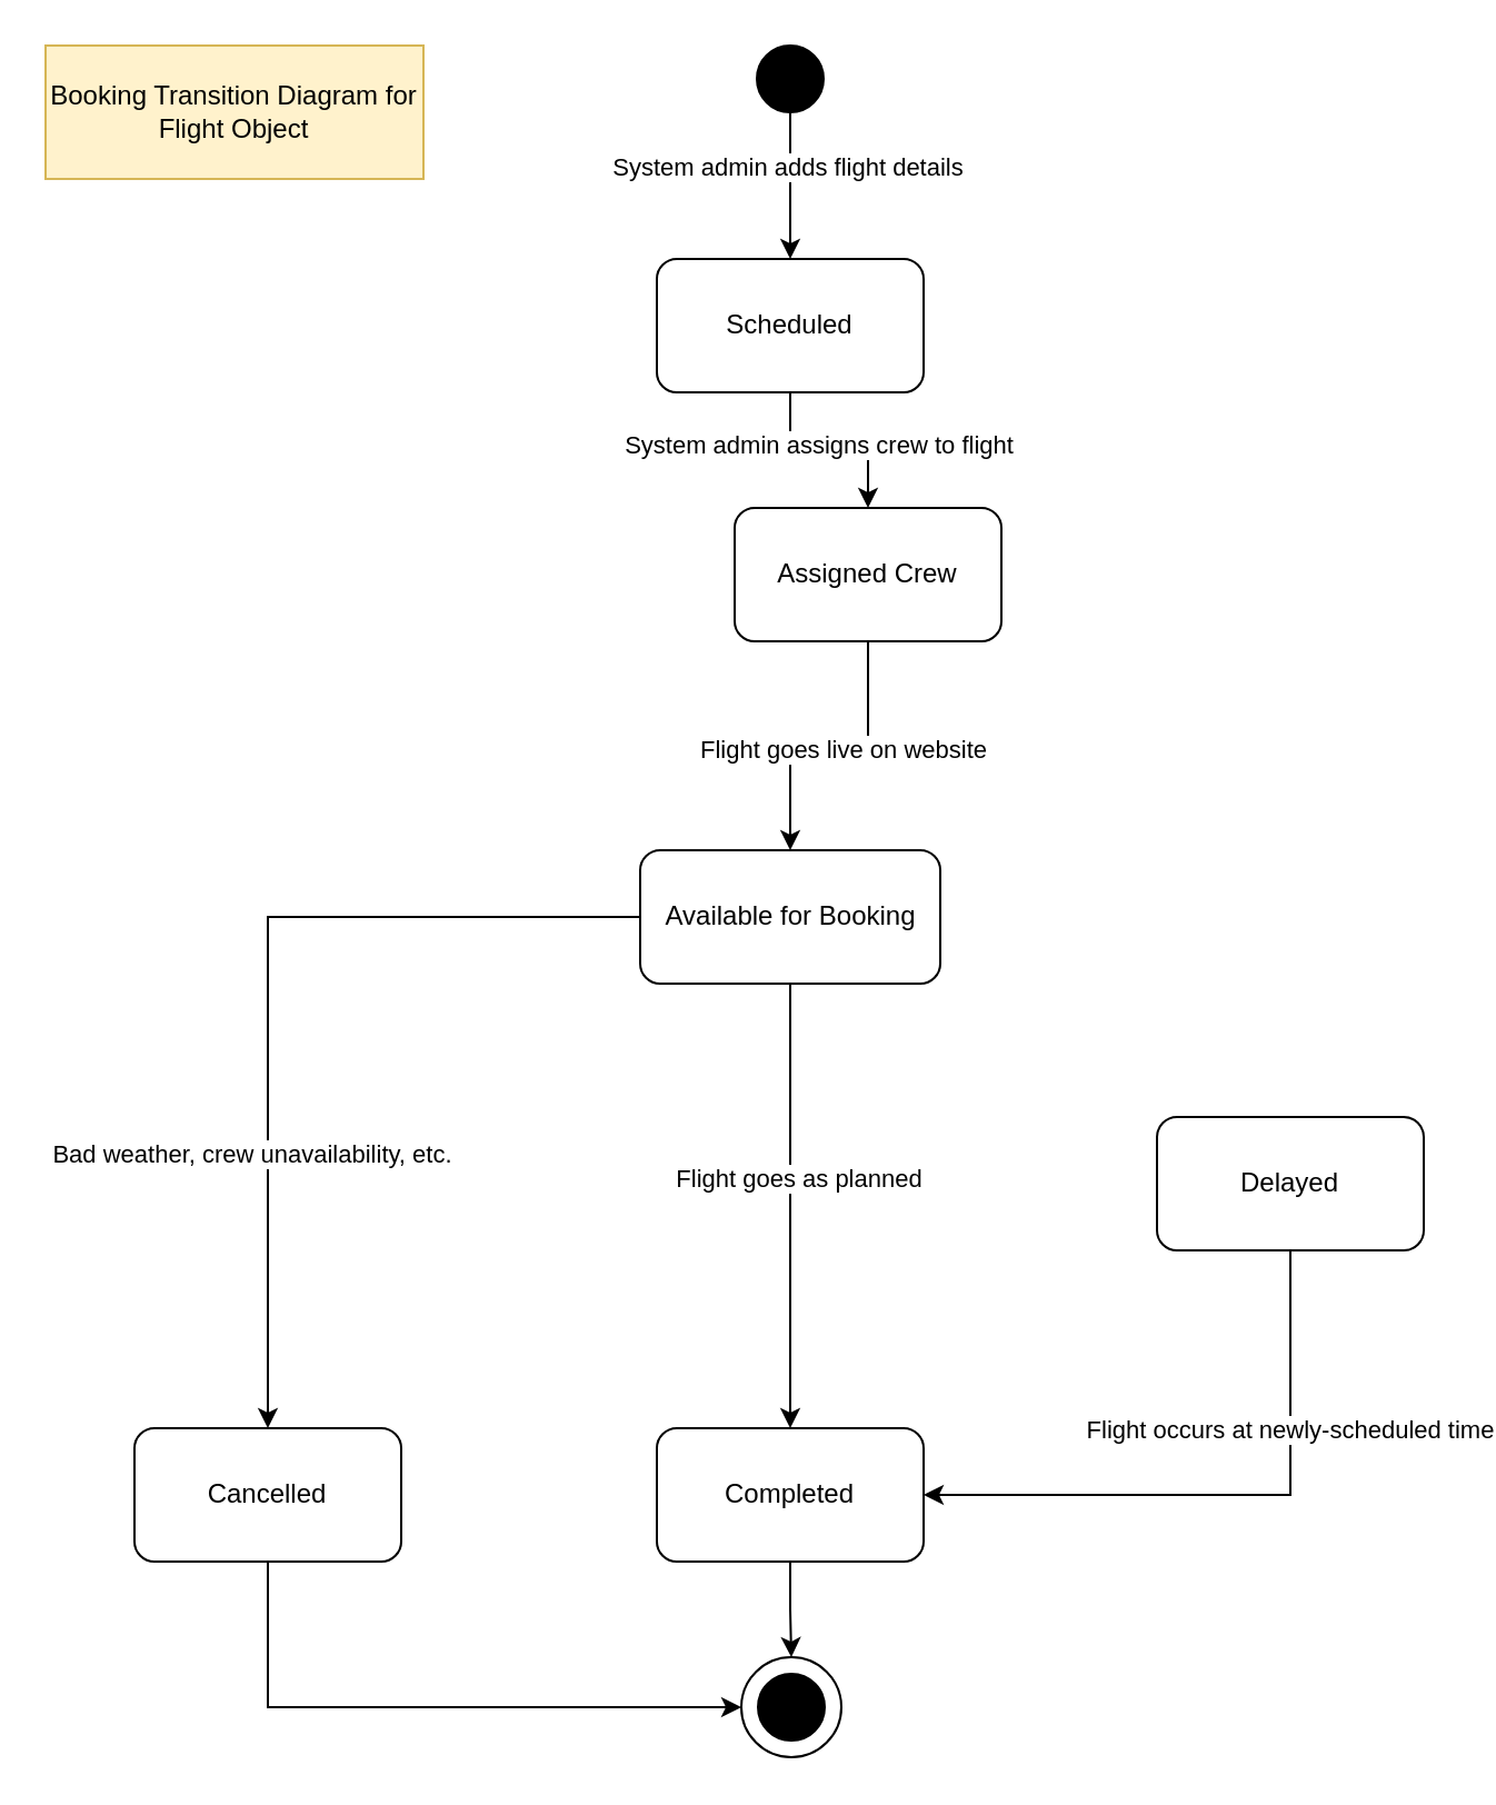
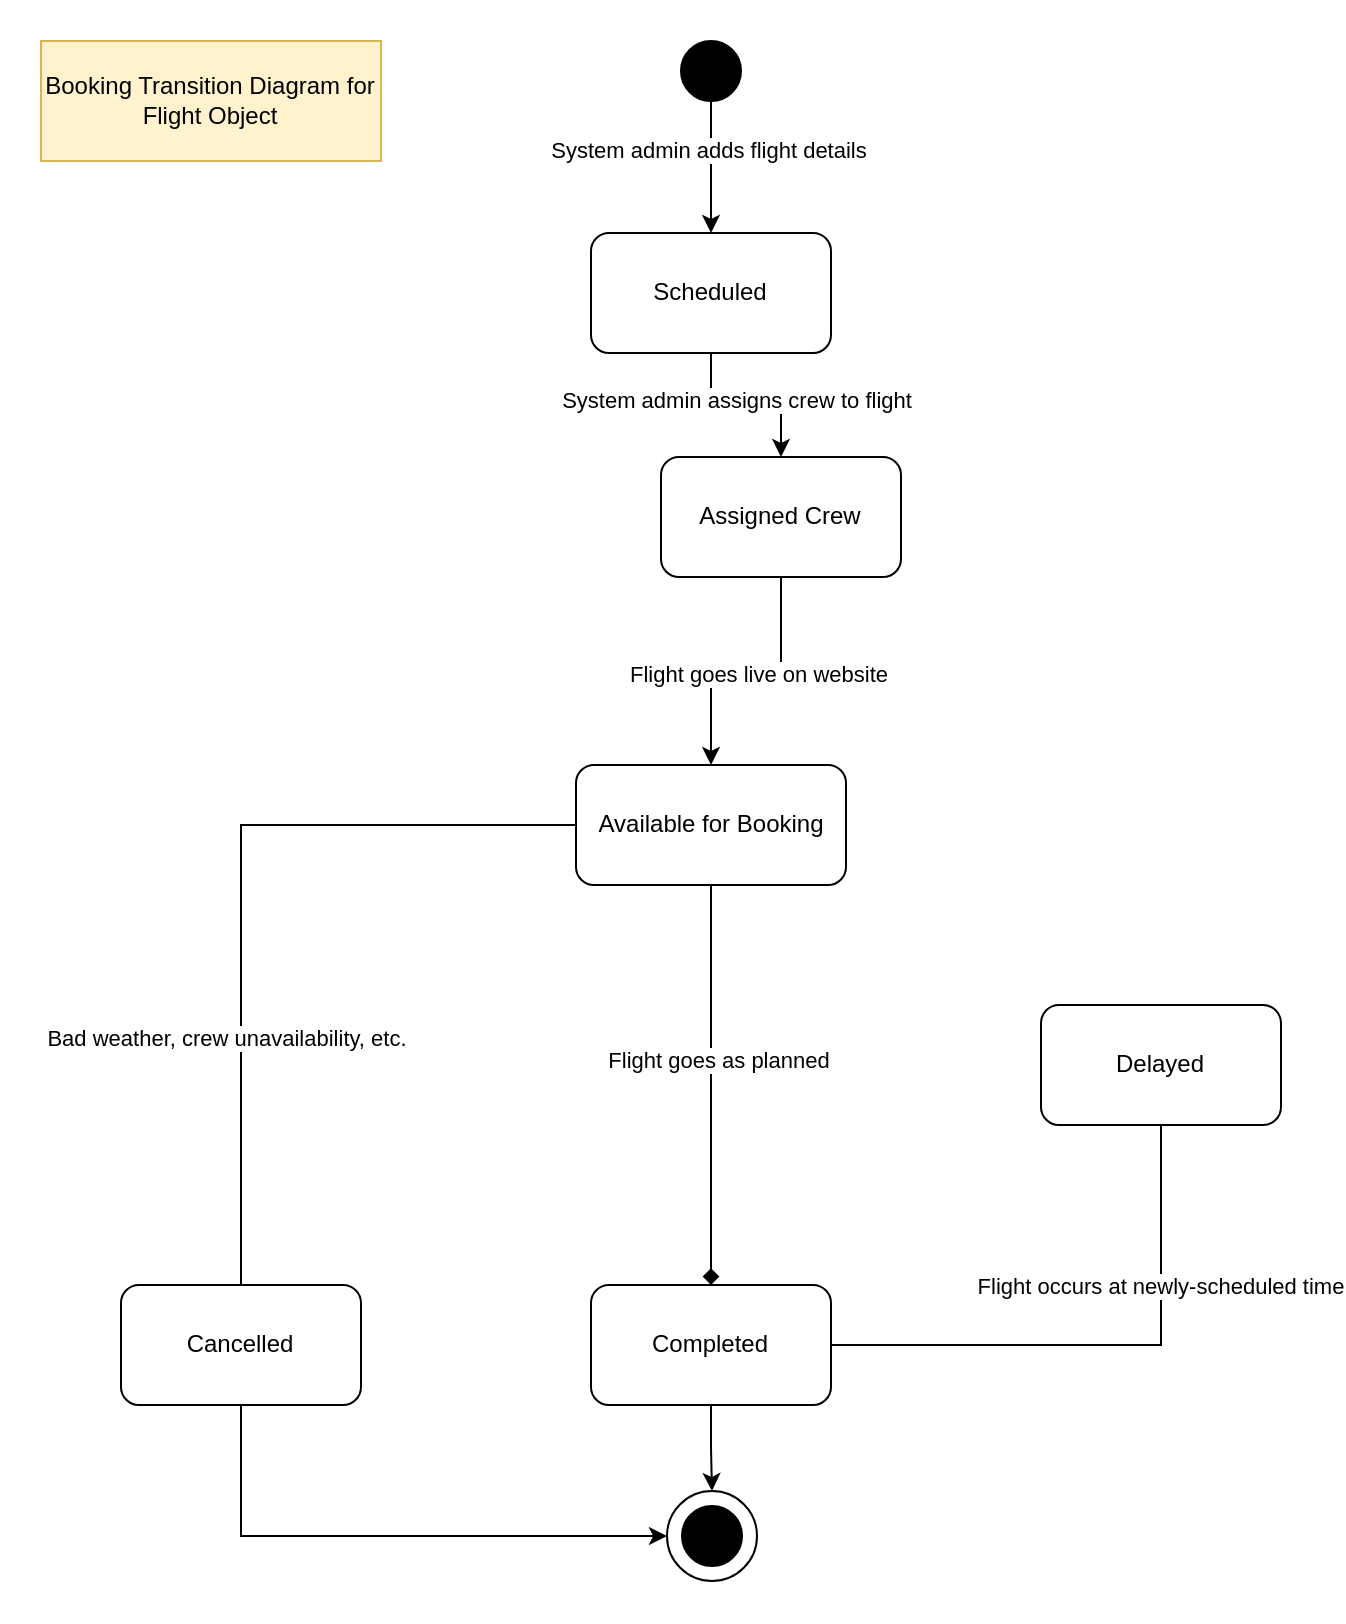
- <mxCell id="18" style="edgeStyle=orthogonalEdgeStyle;rounded=0;orthogonalLoop=1;jettySize=auto;html=1;exitX=0;exitY=0.5;exitDx=0;exitDy=0;entryX=0.5;entryY=0;entryDx=0;entryDy=0;" edge="1" parent="1" source="20" target="27"><mxGeometry relative="1" as="geometry" /></mxCell>
+ <mxCell id="18" style="edgeStyle=orthogonalEdgeStyle;rounded=0;orthogonalLoop=1;jettySize=auto;html=1;exitX=0;exitY=0.5;exitDx=0;exitDy=0;entryX=0.5;entryY=0;entryDx=0;entryDy=0;endArrow=none;" edge="1" parent="1" source="20" target="27"><mxGeometry relative="1" as="geometry" /></mxCell>
- <mxCell id="16" style="edgeStyle=orthogonalEdgeStyle;rounded=0;orthogonalLoop=1;jettySize=auto;html=1;exitX=0.5;exitY=1;exitDx=0;exitDy=0;entryX=0.5;entryY=0;entryDx=0;entryDy=0;" edge="1" parent="1" source="20" target="22"><mxGeometry relative="1" as="geometry" /></mxCell>
+ <mxCell id="16" style="edgeStyle=orthogonalEdgeStyle;rounded=0;orthogonalLoop=1;jettySize=auto;html=1;exitX=0.5;exitY=1;exitDx=0;exitDy=0;entryX=0.5;entryY=0;entryDx=0;entryDy=0;endArrow=diamond;" edge="1" parent="1" source="20" target="22"><mxGeometry relative="1" as="geometry" /></mxCell>
- <mxCell id="23" style="edgeStyle=orthogonalEdgeStyle;rounded=0;orthogonalLoop=1;jettySize=auto;html=1;exitX=0.5;exitY=1;exitDx=0;exitDy=0;entryX=1;entryY=0.5;entryDx=0;entryDy=0;" edge="1" parent="1" source="25" target="22"><mxGeometry relative="1" as="geometry" /></mxCell>
+ <mxCell id="23" style="edgeStyle=orthogonalEdgeStyle;rounded=0;orthogonalLoop=1;jettySize=auto;html=1;exitX=0.5;exitY=1;exitDx=0;exitDy=0;entryX=1;entryY=0.5;entryDx=0;entryDy=0;endArrow=none;" edge="1" parent="1" source="25" target="22"><mxGeometry relative="1" as="geometry" /></mxCell>
